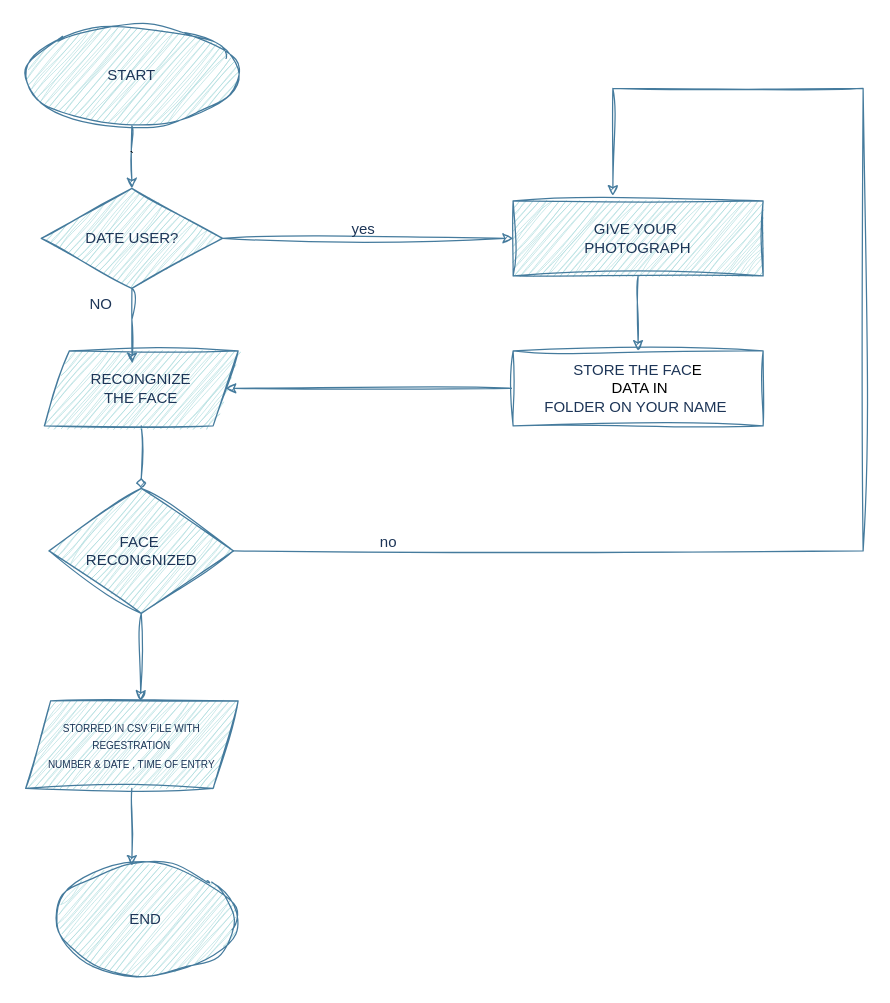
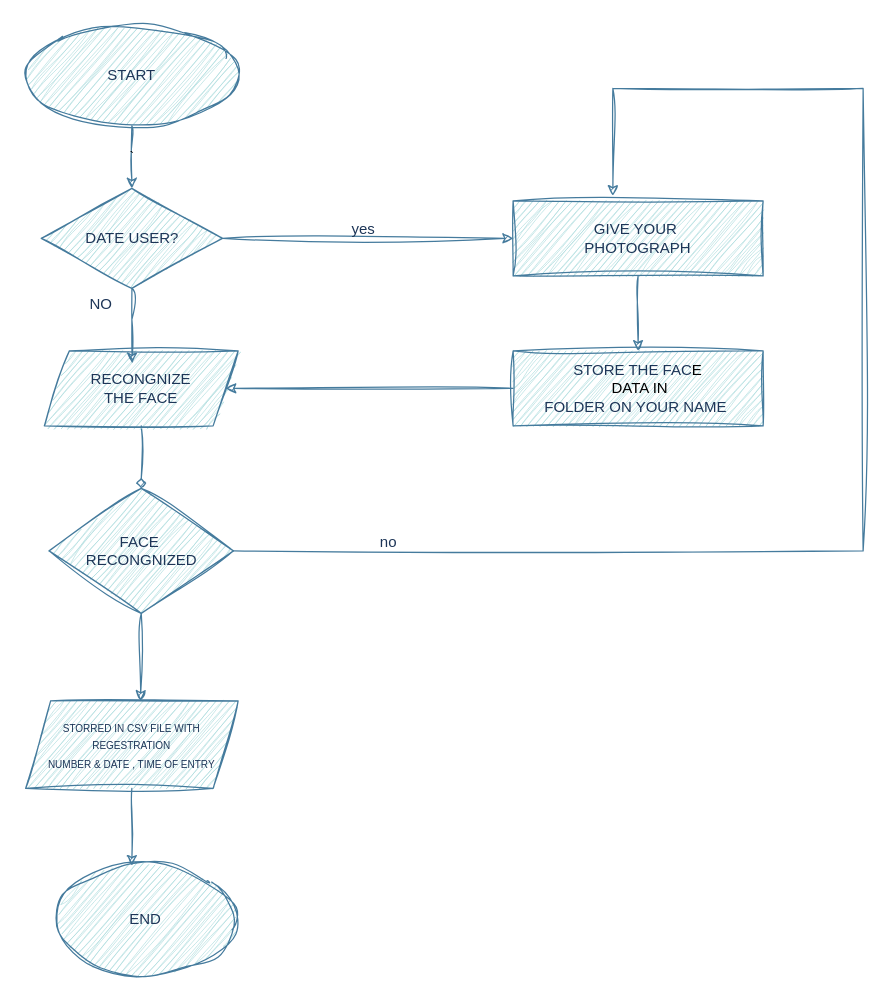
- <mxCell id="15" value="STORE THE FAC&lt;span style=&quot;background-color: transparent; color: light-dark(rgb(0, 0, 0), rgb(255, 255, 255));&quot;&gt;E&lt;/span&gt;&lt;div&gt;&lt;span style=&quot;background-color: transparent; color: light-dark(rgb(0, 0, 0), rgb(255, 255, 255));&quot;&gt;&amp;nbsp;DATA IN&lt;/span&gt;&lt;div&gt;&lt;div&gt;FOLDER ON YOUR NAME&amp;nbsp;&lt;/div&gt;&lt;/div&gt;&lt;/div&gt;" style="rounded=0;whiteSpace=wrap;html=1;labelBackgroundColor=none;fillColor=#ffffff;strokeColor=#457B9D;fontColor=#1D3557;sketch=1;curveFitting=1;jiggle=2;" vertex="1" parent="1"><mxGeometry x="410" y="280" width="200" height="60" as="geometry" /></mxCell>
+ <mxCell id="15" value="STORE THE FAC&lt;span style=&quot;background-color: transparent; color: light-dark(rgb(0, 0, 0), rgb(255, 255, 255));&quot;&gt;E&lt;/span&gt;&lt;div&gt;&lt;span style=&quot;background-color: transparent; color: light-dark(rgb(0, 0, 0), rgb(255, 255, 255));&quot;&gt;&amp;nbsp;DATA IN&lt;/span&gt;&lt;div&gt;&lt;div&gt;FOLDER ON YOUR NAME&amp;nbsp;&lt;/div&gt;&lt;/div&gt;&lt;/div&gt;" style="rounded=0;whiteSpace=wrap;html=1;labelBackgroundColor=none;fillColor=#A8DADC;strokeColor=#457B9D;fontColor=#1D3557;sketch=1;curveFitting=1;jiggle=2;" vertex="1" parent="1"><mxGeometry x="410" y="280" width="200" height="60" as="geometry" /></mxCell>
